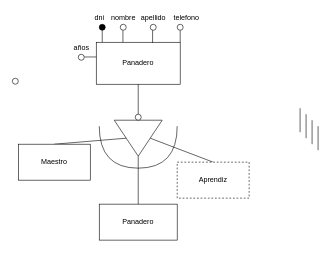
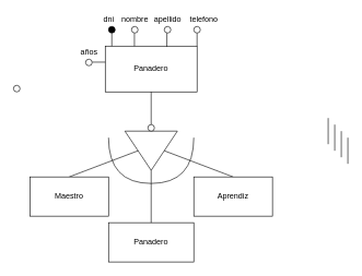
- <mxCell id="8" value="Maestro" style="rounded=0;whiteSpace=wrap;html=1;" parent="1" vertex="1"><mxGeometry x="30" y="240" width="120" height="60" as="geometry" /></mxCell>
+ <mxCell id="8" value="Maestro" style="rounded=0;whiteSpace=wrap;html=1;" parent="1" vertex="1"><mxGeometry x="45" y="270" width="120" height="60" as="geometry" /></mxCell>
- <mxCell id="9" value="Aprendiz" style="rounded=0;whiteSpace=wrap;html=1;dashed=1;" parent="1" vertex="1"><mxGeometry x="295" y="270" width="120" height="60" as="geometry" /></mxCell>
+ <mxCell id="9" value="Aprendiz" style="rounded=0;whiteSpace=wrap;html=1;" parent="1" vertex="1"><mxGeometry x="295" y="270" width="120" height="60" as="geometry" /></mxCell>
